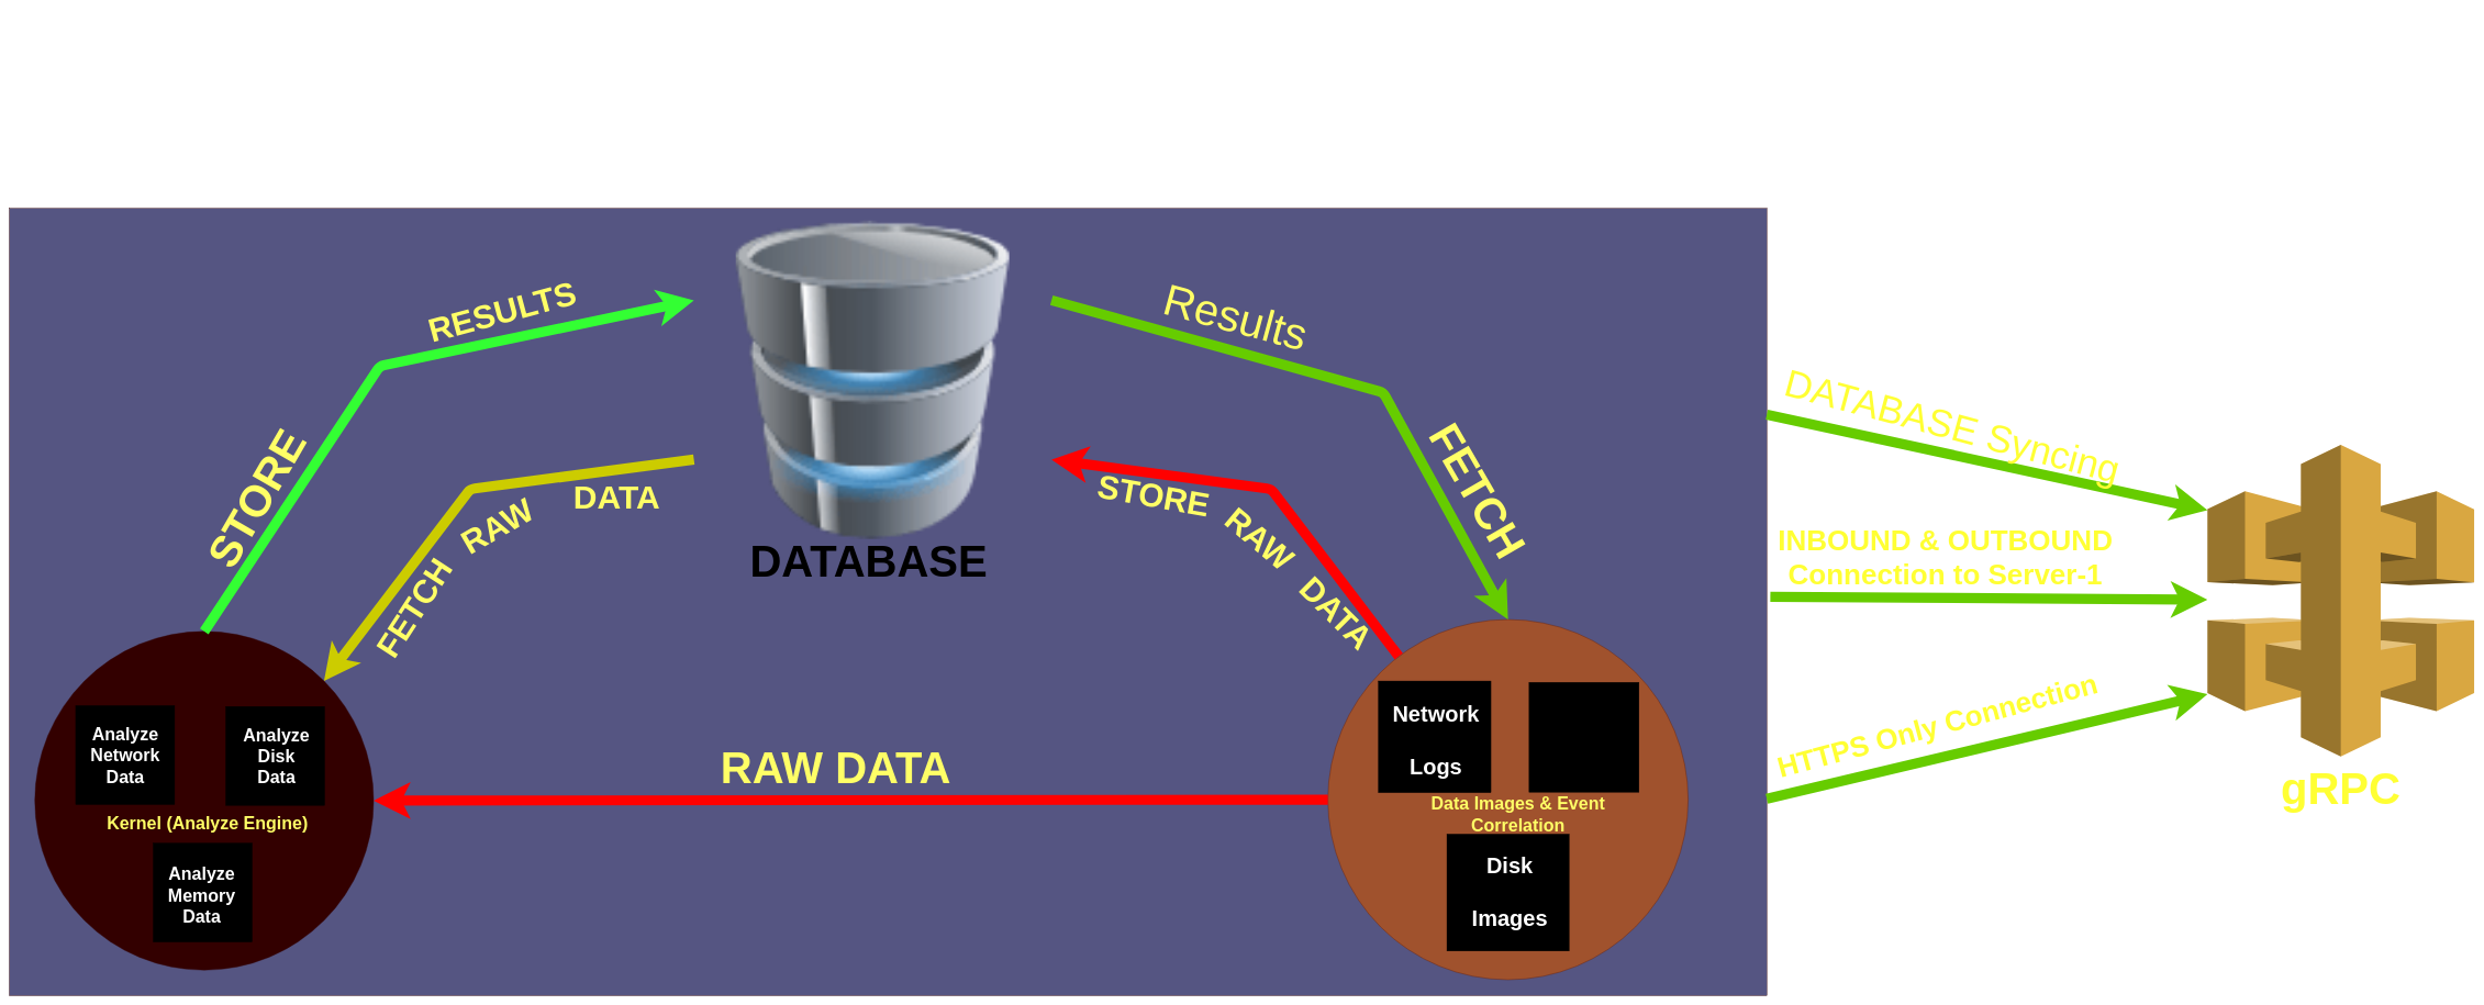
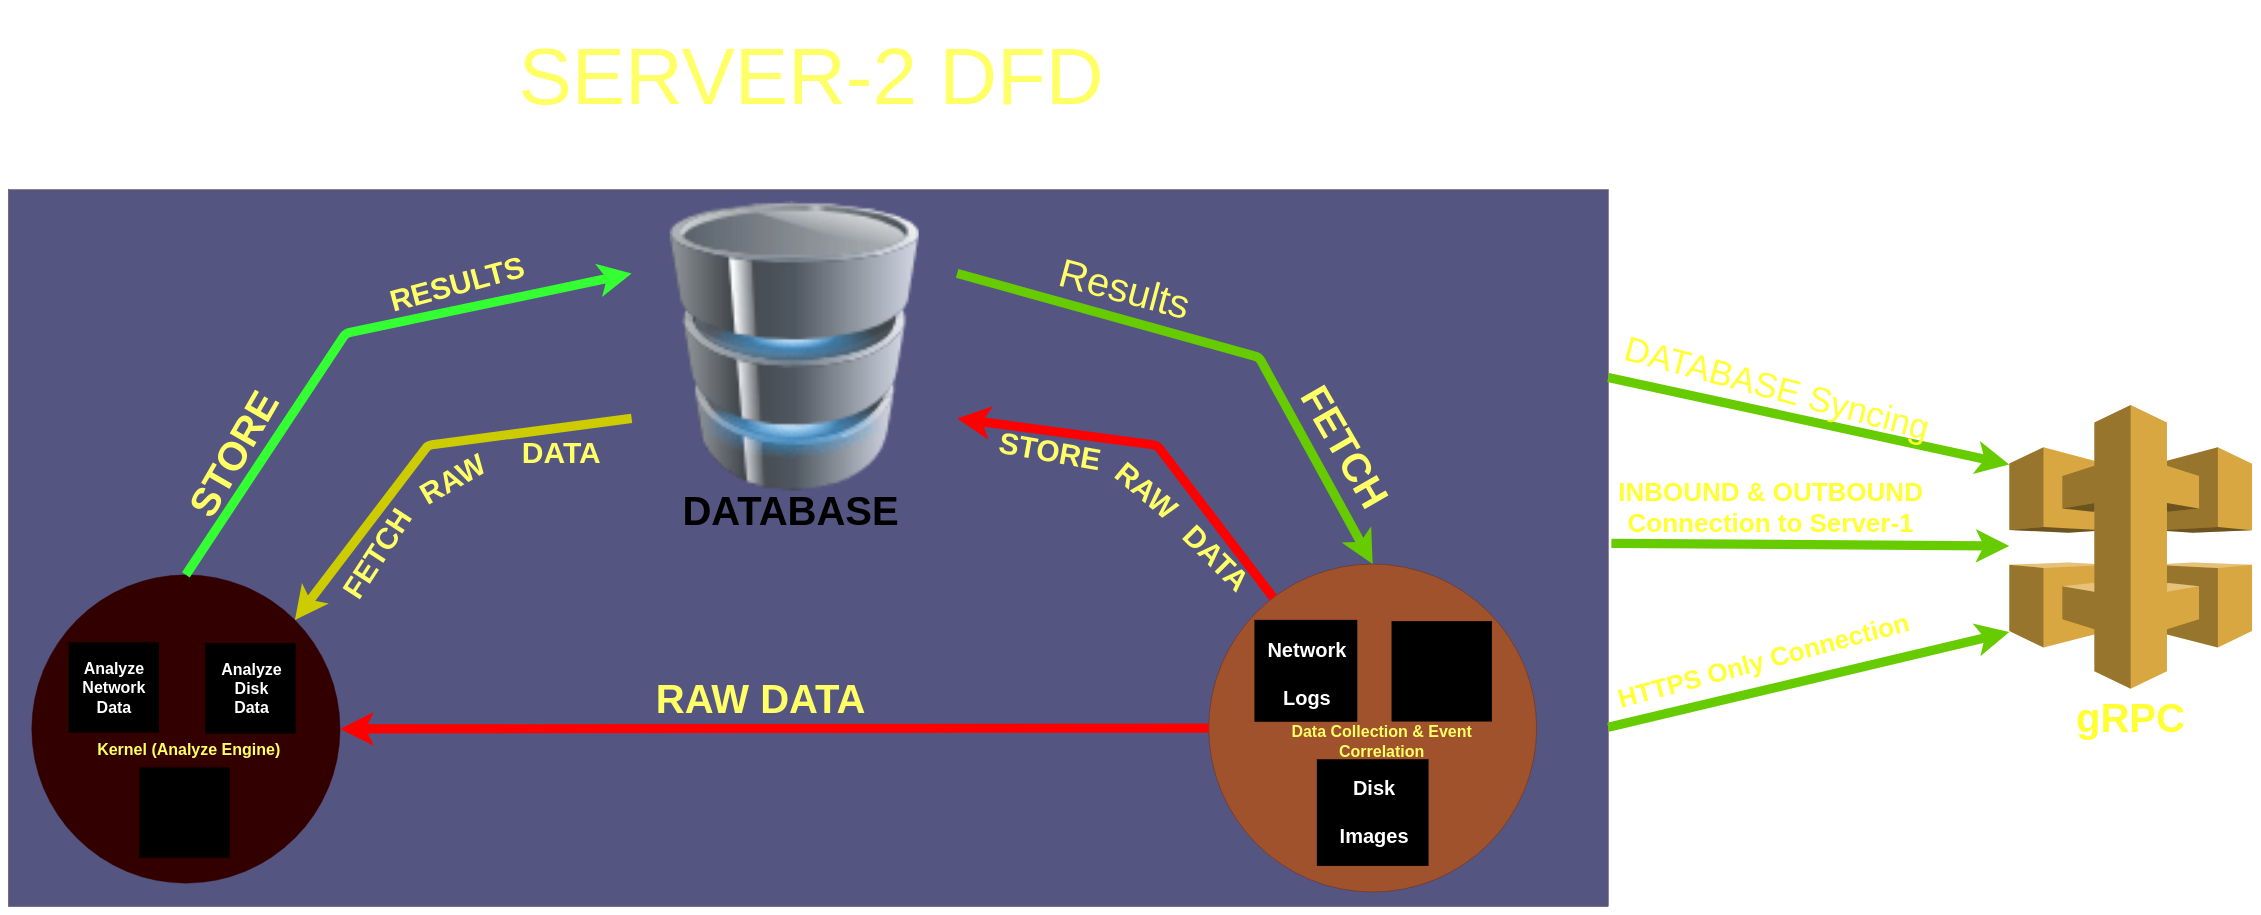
+ <mxCell id="15" value="&lt;font style=&quot;font-size: 200px;&quot;&gt;SERVER-2 DFD&lt;/font&gt;" style="text;html=1;strokeColor=none;fillColor=none;align=center;verticalAlign=middle;whiteSpace=wrap;rounded=0;fontSize=75;fontColor=#FFFF66;" parent="1" vertex="1"><mxGeometry x="1198" y="20" width="1658" height="340" as="geometry" /></mxCell>
- <mxCell id="31" value="&lt;b style=&quot;&quot;&gt;&lt;font color=&quot;#ffff66&quot; style=&quot;font-size: 40px;&quot;&gt;Data Images &amp;amp; Event Correlation&lt;/font&gt;&lt;/b&gt;" style="text;html=1;strokeColor=none;fillColor=none;align=center;verticalAlign=middle;whiteSpace=wrap;rounded=0;movable=1;resizable=1;rotatable=1;deletable=1;editable=1;connectable=1;" parent="1" vertex="1"><mxGeometry x="3204" y="1799.5" width="500" height="107" as="geometry" /></mxCell>
+ <mxCell id="31" value="&lt;b style=&quot;&quot;&gt;&lt;font color=&quot;#ffff66&quot; style=&quot;font-size: 40px;&quot;&gt;Data Collection &amp;amp; Event Correlation&lt;/font&gt;&lt;/b&gt;" style="text;html=1;strokeColor=none;fillColor=none;align=center;verticalAlign=middle;whiteSpace=wrap;rounded=0;movable=1;resizable=1;rotatable=1;deletable=1;editable=1;connectable=1;" parent="1" vertex="1"><mxGeometry x="3204" y="1799.5" width="500" height="107" as="geometry" /></mxCell>
- <mxCell id="9" value="&lt;b style=&quot;font-size: 40px;&quot;&gt;&lt;font color=&quot;#ffffff&quot;&gt;Analyze&lt;br&gt;Memory&lt;br&gt;Data&lt;/font&gt;&lt;/b&gt;" style="text;html=1;strokeColor=none;fillColor=none;align=center;verticalAlign=middle;whiteSpace=wrap;rounded=0;movable=1;resizable=1;rotatable=1;deletable=1;editable=1;connectable=1;" parent="1" vertex="1"><mxGeometry x="368.5" y="1956" width="178" height="162" as="geometry" /></mxCell>
